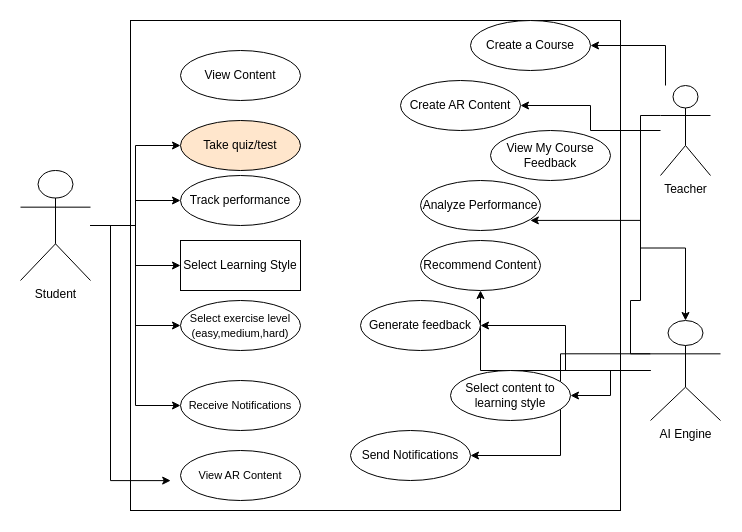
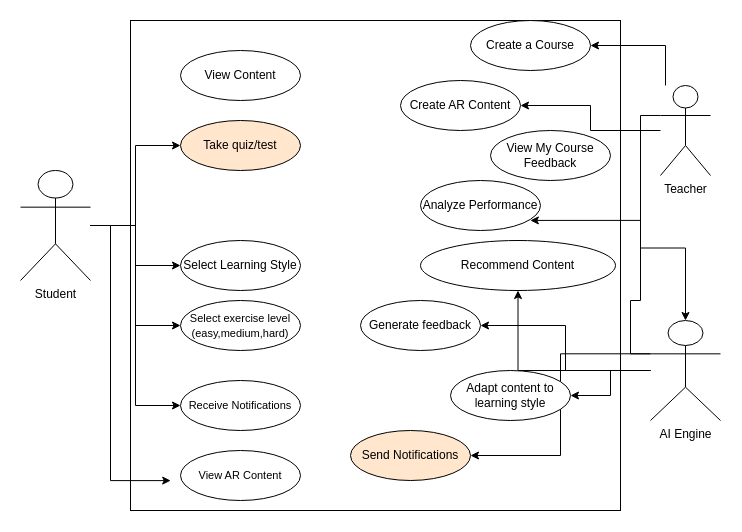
- <mxCell id="3" style="edgeStyle=orthogonalEdgeStyle;rounded=0;orthogonalLoop=1;jettySize=auto;html=1;entryX=0;entryY=0.5;entryDx=0;entryDy=0;" edge="1" parent="1" source="7" target="20"><mxGeometry relative="1" as="geometry" /></mxCell>
- <mxCell id="20" value="Track performance" style="ellipse;whiteSpace=wrap;html=1;" vertex="1" parent="1"><mxGeometry x="180" y="175" width="120" height="50" as="geometry" /></mxCell>
- <mxCell id="21" value="Select Learning Style" style="whiteSpace=wrap;html=1;rounded=0;" vertex="1" parent="1"><mxGeometry x="180" y="240" width="120" height="50" as="geometry" /></mxCell>
+ <mxCell id="21" value="Select Learning Style" style="ellipse;whiteSpace=wrap;html=1;" vertex="1" parent="1"><mxGeometry x="180" y="240" width="120" height="50" as="geometry" /></mxCell>
- <mxCell id="27" value="Recommend Content" style="ellipse;whiteSpace=wrap;html=1;" vertex="1" parent="1"><mxGeometry x="420" y="240" width="120" height="50" as="geometry" /></mxCell>
+ <mxCell id="27" value="Recommend Content" style="ellipse;whiteSpace=wrap;html=1;" vertex="1" parent="1"><mxGeometry x="420" y="240" width="195" height="50" as="geometry" /></mxCell>
- <mxCell id="29" value="Select content to learning style" style="ellipse;whiteSpace=wrap;html=1;" vertex="1" parent="1"><mxGeometry x="450" y="370" width="120" height="50" as="geometry" /></mxCell>
+ <mxCell id="29" value="Adapt content to learning style" style="ellipse;whiteSpace=wrap;html=1;" vertex="1" parent="1"><mxGeometry x="450" y="370" width="120" height="50" as="geometry" /></mxCell>
- <mxCell id="30" value="Send Notifications" style="ellipse;whiteSpace=wrap;html=1;" vertex="1" parent="1"><mxGeometry x="350" y="430" width="120" height="50" as="geometry" /></mxCell>
+ <mxCell id="30" value="Send Notifications" style="ellipse;whiteSpace=wrap;html=1;fillColor=#ffe6cc;" vertex="1" parent="1"><mxGeometry x="350" y="430" width="120" height="50" as="geometry" /></mxCell>
